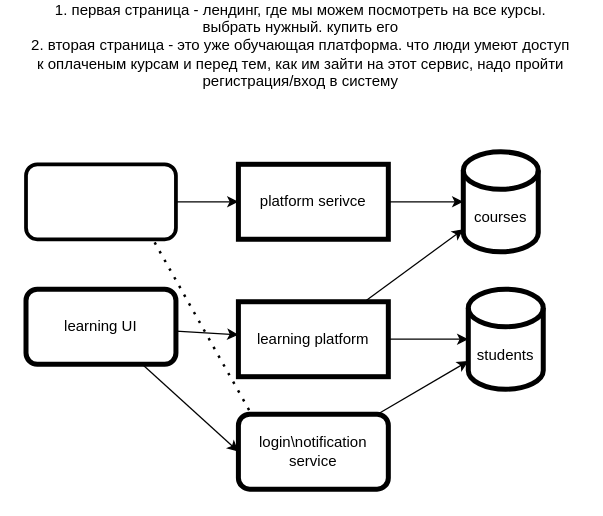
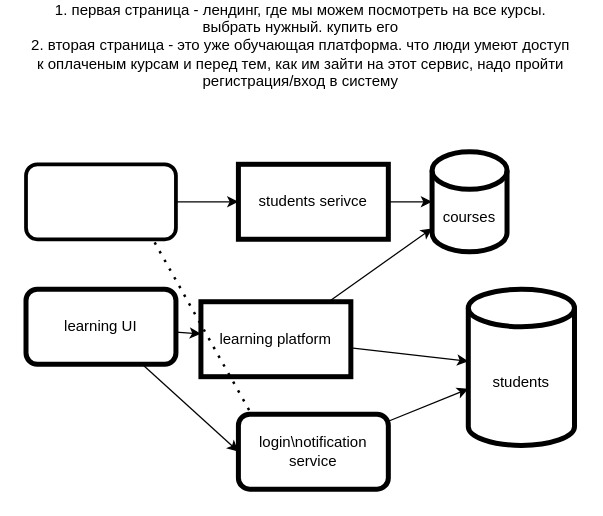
- <mxCell id="13" value="platform serivce" style="rounded=0;whiteSpace=wrap;html=1;strokeColor=default;strokeWidth=4;fillColor=default;gradientColor=none;" vertex="1" parent="1"><mxGeometry x="190" y="130" width="120" height="60" as="geometry" /></mxCell>
+ <mxCell id="13" value="students serivce" style="rounded=0;whiteSpace=wrap;html=1;strokeColor=default;strokeWidth=4;fillColor=default;gradientColor=none;" vertex="1" parent="1"><mxGeometry x="190" y="130" width="120" height="60" as="geometry" /></mxCell>
- <mxCell id="5" value="courses" style="shape=cylinder3;whiteSpace=wrap;html=1;boundedLbl=1;backgroundOutline=1;size=15;strokeColor=default;strokeWidth=4;fillColor=default;gradientColor=none;" vertex="1" parent="1"><mxGeometry x="370" y="120" width="60" height="80" as="geometry" /></mxCell>
+ <mxCell id="5" value="courses" style="shape=cylinder3;whiteSpace=wrap;html=1;boundedLbl=1;backgroundOutline=1;size=15;strokeColor=default;strokeWidth=4;fillColor=default;gradientColor=none;" vertex="1" parent="1"><mxGeometry x="345" y="120" width="60" height="80" as="geometry" /></mxCell>
- <mxCell id="11" value="learning platform" style="rounded=0;whiteSpace=wrap;html=1;strokeColor=default;strokeWidth=4;fillColor=default;gradientColor=none;" vertex="1" parent="1"><mxGeometry x="190" y="240" width="120" height="60" as="geometry" /></mxCell>
+ <mxCell id="11" value="learning platform" style="rounded=0;whiteSpace=wrap;html=1;strokeColor=default;strokeWidth=4;fillColor=default;gradientColor=none;" vertex="1" parent="1"><mxGeometry x="160" y="240" width="120" height="60" as="geometry" /></mxCell>
- <mxCell id="12" value="students" style="shape=cylinder3;whiteSpace=wrap;html=1;boundedLbl=1;backgroundOutline=1;size=15;strokeColor=default;strokeWidth=4;fillColor=default;gradientColor=none;" vertex="1" parent="1"><mxGeometry x="374" y="230" width="60" height="80" as="geometry" /></mxCell>
+ <mxCell id="12" value="students" style="shape=cylinder3;whiteSpace=wrap;html=1;boundedLbl=1;backgroundOutline=1;size=15;strokeColor=default;strokeWidth=4;fillColor=default;gradientColor=none;" vertex="1" parent="1"><mxGeometry x="374" y="230" width="85" height="125" as="geometry" /></mxCell>
